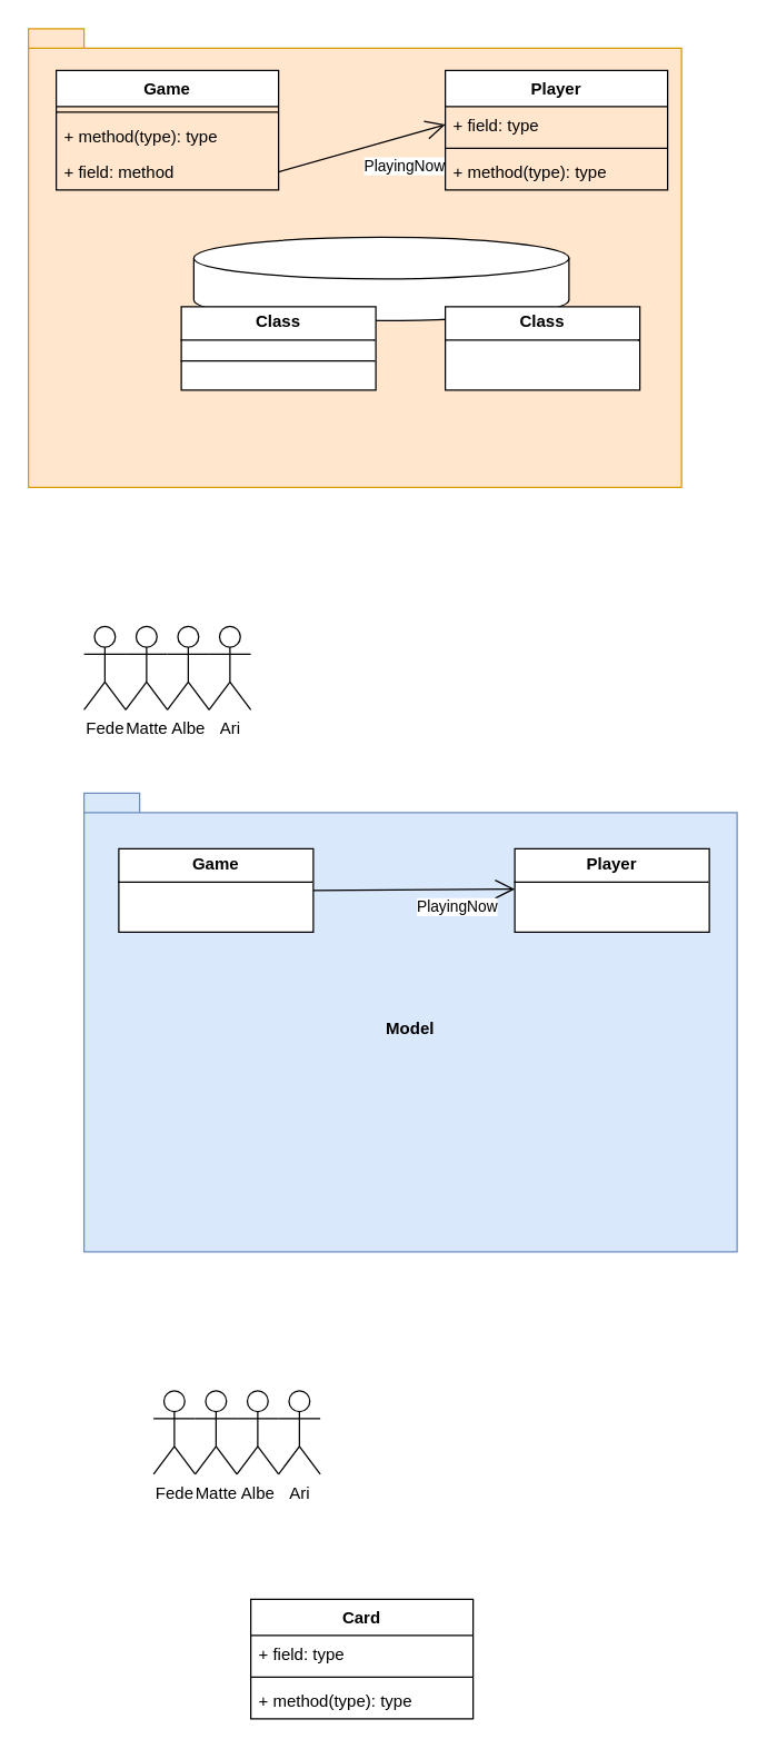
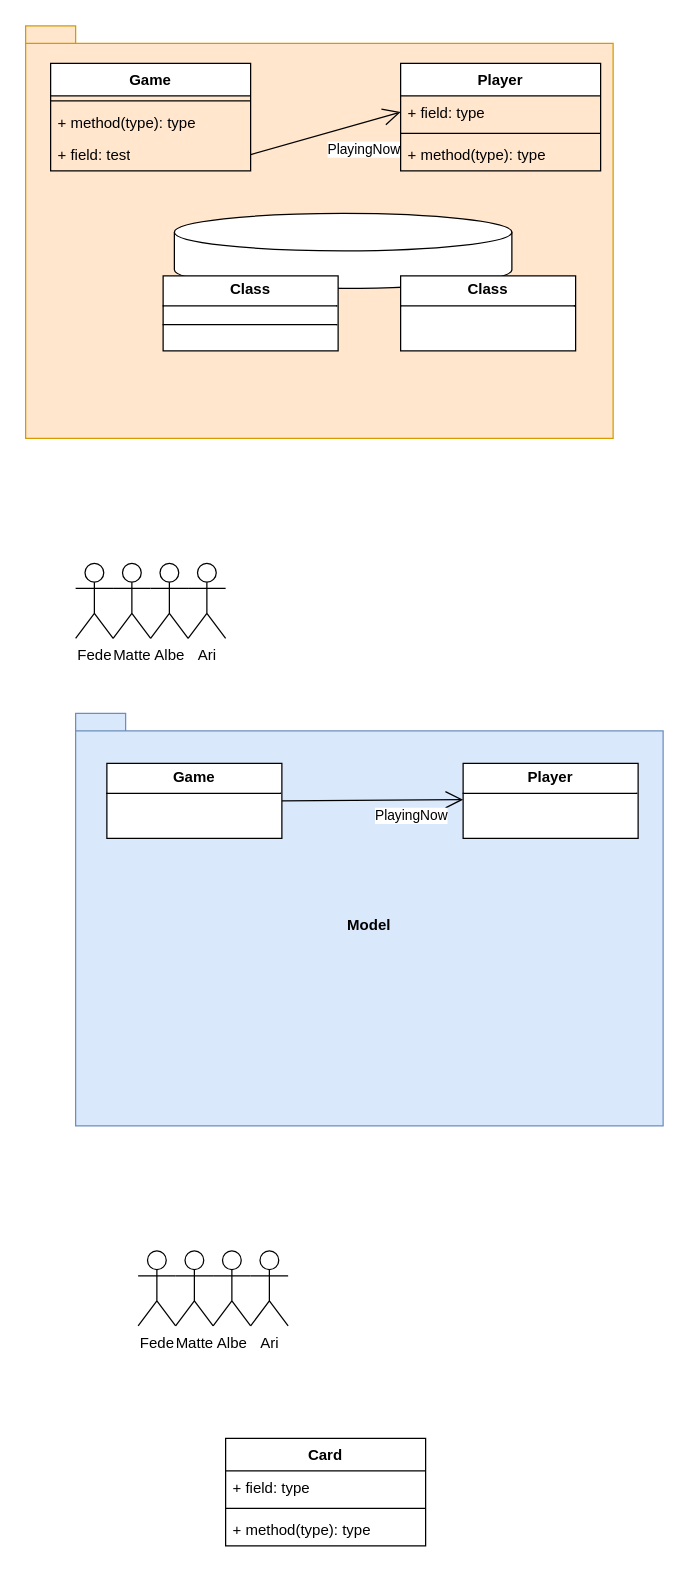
- <mxCell id="6" value="+ field: method&lt;div&gt;&lt;br&gt;&lt;/div&gt;" style="text;strokeColor=none;fillColor=none;align=left;verticalAlign=top;spacingLeft=4;spacingRight=4;overflow=hidden;rotatable=0;points=[[0,0.5],[1,0.5]];portConstraint=eastwest;whiteSpace=wrap;html=1;rounded=0;" parent="3" vertex="1"><mxGeometry y="60" width="160" height="26" as="geometry" /></mxCell>
+ <mxCell id="6" value="+ field: test&lt;div&gt;&lt;br&gt;&lt;/div&gt;" style="text;strokeColor=none;fillColor=none;align=left;verticalAlign=top;spacingLeft=4;spacingRight=4;overflow=hidden;rotatable=0;points=[[0,0.5],[1,0.5]];portConstraint=eastwest;whiteSpace=wrap;html=1;rounded=0;" parent="3" vertex="1"><mxGeometry y="60" width="160" height="26" as="geometry" /></mxCell>
